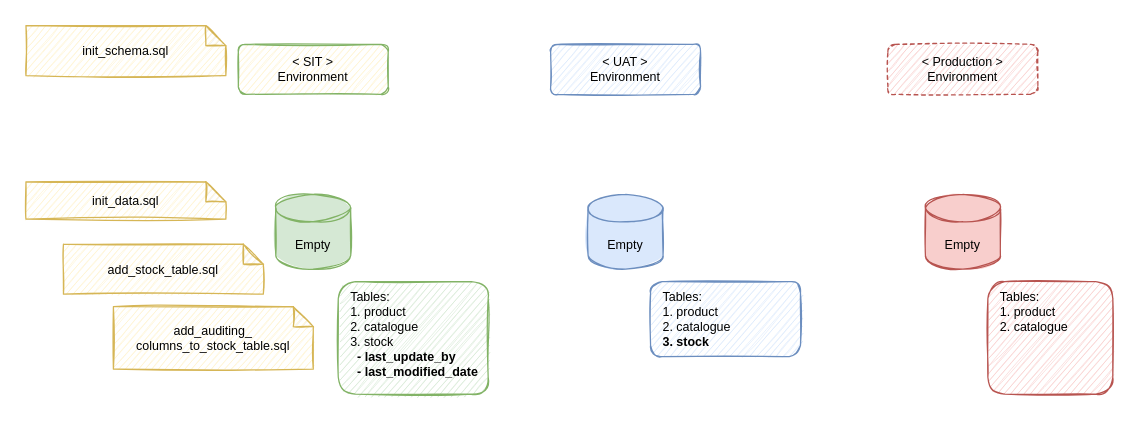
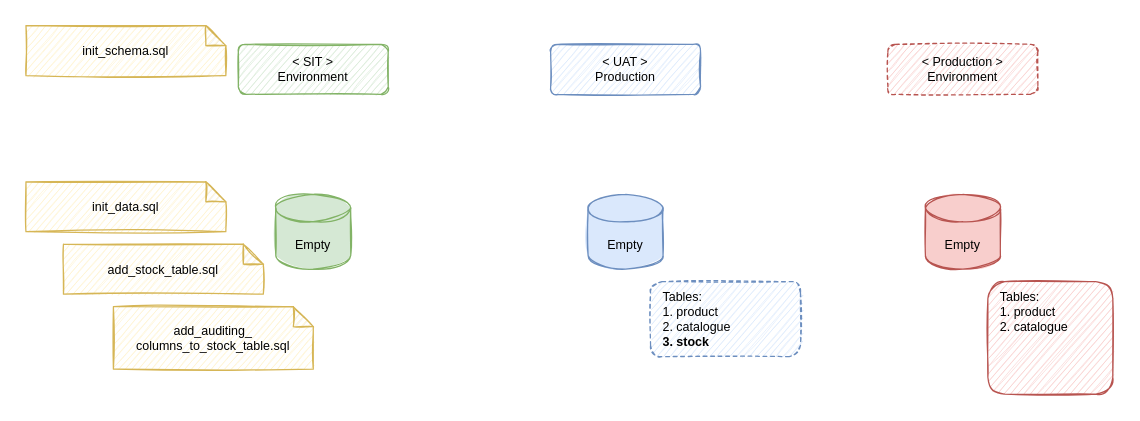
- <mxCell id="4" value="&amp;lt; SIT &amp;gt;&lt;br style=&quot;font-size: 10px;&quot;&gt;Environment" style="rounded=1;whiteSpace=wrap;html=1;sketch=1;fontSize=10;fillColor=#fff2cc;strokeColor=#82b366;" vertex="1" parent="1"><mxGeometry x="190" y="35" width="120" height="40" as="geometry" /></mxCell>
+ <mxCell id="4" value="&amp;lt; SIT &amp;gt;&lt;br style=&quot;font-size: 10px;&quot;&gt;Environment" style="rounded=1;whiteSpace=wrap;html=1;sketch=1;fontSize=10;fillColor=#d5e8d4;strokeColor=#82b366;" vertex="1" parent="1"><mxGeometry x="190" y="35" width="120" height="40" as="geometry" /></mxCell>
- <mxCell id="5" value="&amp;lt; UAT &amp;gt;&lt;br style=&quot;font-size: 10px;&quot;&gt;Environment" style="rounded=1;whiteSpace=wrap;html=1;sketch=1;fontSize=10;fillColor=#dae8fc;strokeColor=#6c8ebf;" vertex="1" parent="1"><mxGeometry x="440" y="35" width="120" height="40" as="geometry" /></mxCell>
+ <mxCell id="5" value="&amp;lt; UAT &amp;gt;&lt;br style=&quot;font-size: 10px;&quot;&gt;Production" style="rounded=1;whiteSpace=wrap;html=1;sketch=1;fontSize=10;fillColor=#dae8fc;strokeColor=#6c8ebf;" vertex="1" parent="1"><mxGeometry x="440" y="35" width="120" height="40" as="geometry" /></mxCell>
- <mxCell id="10" value="init_data.sql" style="shape=note;whiteSpace=wrap;html=1;backgroundOutline=1;darkOpacity=0.05;sketch=1;fontSize=10;size=16;fillColor=#fff2cc;strokeColor=#d6b656;" vertex="1" parent="1"><mxGeometry x="20" y="145" width="160" height="30" as="geometry" /></mxCell>
+ <mxCell id="10" value="init_data.sql" style="shape=note;whiteSpace=wrap;html=1;backgroundOutline=1;darkOpacity=0.05;sketch=1;fontSize=10;size=16;fillColor=#fff2cc;strokeColor=#d6b656;" vertex="1" parent="1"><mxGeometry x="20" y="145" width="160" height="40" as="geometry" /></mxCell>
- <mxCell id="13" value="Tables:&lt;br&gt;1. product&lt;br&gt;2. catalogue&lt;br&gt;&lt;b&gt;3. stock&lt;/b&gt;" style="rounded=1;whiteSpace=wrap;html=1;sketch=1;fontSize=10;align=left;spacingLeft=8;verticalAlign=top;fillColor=#dae8fc;strokeColor=#6c8ebf;" vertex="1" parent="1"><mxGeometry x="520" y="225" width="120" height="60" as="geometry" /></mxCell>
+ <mxCell id="13" value="Tables:&lt;br&gt;1. product&lt;br&gt;2. catalogue&lt;br&gt;&lt;b&gt;3. stock&lt;/b&gt;" style="rounded=1;whiteSpace=wrap;html=1;sketch=1;fontSize=10;align=left;spacingLeft=8;verticalAlign=top;fillColor=#dae8fc;strokeColor=#6c8ebf;dashed=1;" vertex="1" parent="1"><mxGeometry x="520" y="225" width="120" height="60" as="geometry" /></mxCell>
- <mxCell id="12" value="Tables:&lt;br&gt;1. product&lt;br&gt;2. catalogue&lt;br&gt;3. stock&lt;br&gt;&lt;b&gt;&amp;nbsp; - last_update_by&lt;br&gt;&amp;nbsp; - last_modified_date&lt;/b&gt;" style="rounded=1;whiteSpace=wrap;html=1;sketch=1;fontSize=10;align=left;spacingLeft=8;verticalAlign=top;fillColor=#d5e8d4;strokeColor=#82b366;" vertex="1" parent="1"><mxGeometry x="270" y="225" width="120" height="90" as="geometry" /></mxCell>
